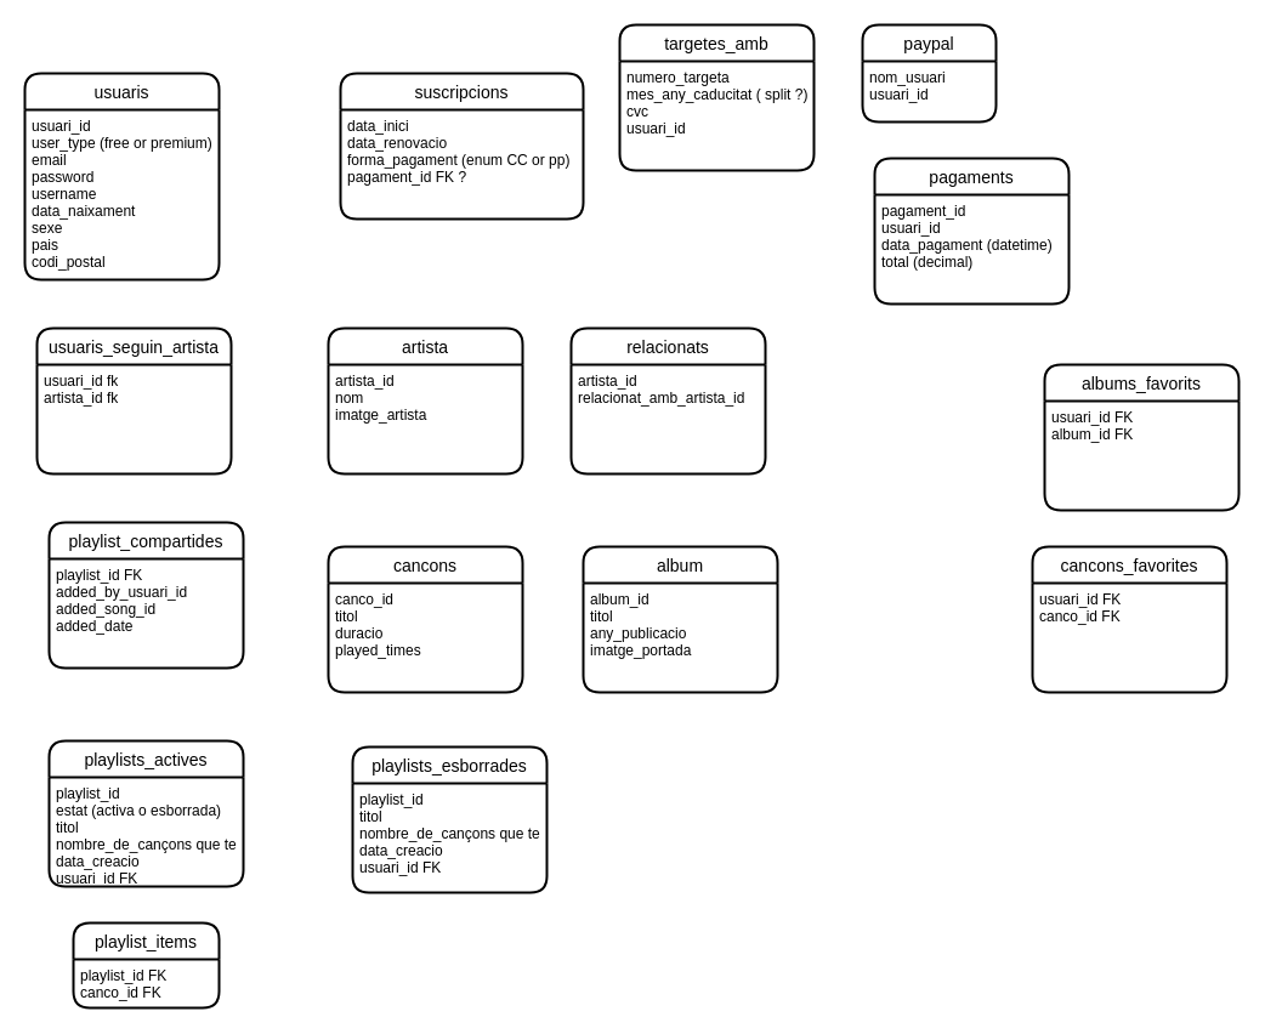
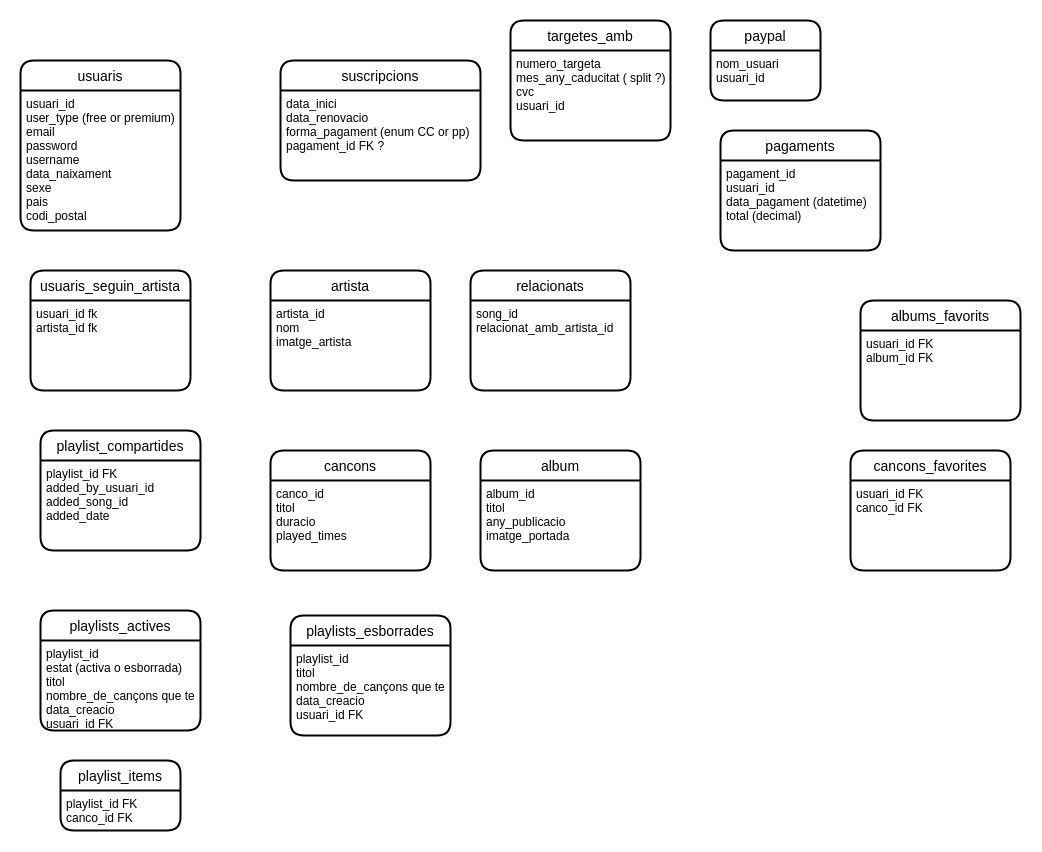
- <mxCell id="27" value="artista_id&#10;relacionat_amb_artista_id" style="align=left;strokeColor=none;fillColor=none;spacingLeft=4;fontSize=12;verticalAlign=top;resizable=0;rotatable=0;part=1;" vertex="1" parent="26"><mxGeometry y="30" width="160" height="90" as="geometry" /></mxCell>
+ <mxCell id="27" value="song_id&#10;relacionat_amb_artista_id" style="align=left;strokeColor=none;fillColor=none;spacingLeft=4;fontSize=12;verticalAlign=top;resizable=0;rotatable=0;part=1;" vertex="1" parent="26"><mxGeometry y="30" width="160" height="90" as="geometry" /></mxCell>
